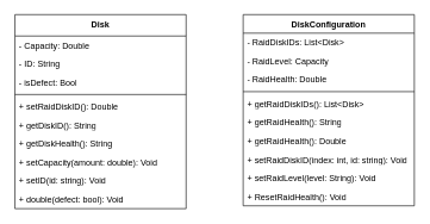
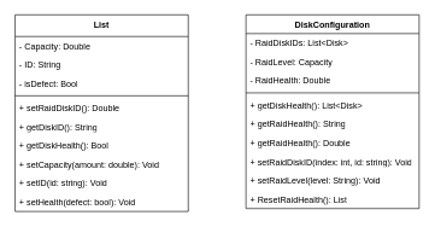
- <mxCell id="2" value="Disk" style="swimlane;fontStyle=1;align=center;verticalAlign=top;childLayout=stackLayout;horizontal=1;startSize=30;horizontalStack=0;resizeParent=1;resizeParentMax=0;resizeLast=0;collapsible=1;marginBottom=0;whiteSpace=wrap;html=1;" vertex="1" parent="1"><mxGeometry x="20" y="20" width="240" height="272" as="geometry"><mxRectangle x="40" y="40" width="70" height="30" as="alternateBounds" /></mxGeometry></mxCell>
+ <mxCell id="2" value="List" style="swimlane;fontStyle=1;align=center;verticalAlign=top;childLayout=stackLayout;horizontal=1;startSize=30;horizontalStack=0;resizeParent=1;resizeParentMax=0;resizeLast=0;collapsible=1;marginBottom=0;whiteSpace=wrap;html=1;" vertex="1" parent="1"><mxGeometry x="20" y="20" width="240" height="272" as="geometry"><mxRectangle x="40" y="40" width="70" height="30" as="alternateBounds" /></mxGeometry></mxCell>
- <mxCell id="18" value="+ getRaidDiskIDs(): List&amp;lt;Disk&amp;gt;" style="text;strokeColor=none;fillColor=none;align=left;verticalAlign=top;spacingLeft=4;spacingRight=4;overflow=hidden;rotatable=0;points=[[0,0.5],[1,0.5]];portConstraint=eastwest;whiteSpace=wrap;html=1;" vertex="1" parent="13"><mxGeometry y="112" width="240" height="26" as="geometry" /></mxCell>
+ <mxCell id="18" value="+ getDiskHealth(): List&amp;lt;Disk&amp;gt;" style="text;strokeColor=none;fillColor=none;align=left;verticalAlign=top;spacingLeft=4;spacingRight=4;overflow=hidden;rotatable=0;points=[[0,0.5],[1,0.5]];portConstraint=eastwest;whiteSpace=wrap;html=1;" vertex="1" parent="13"><mxGeometry y="112" width="240" height="26" as="geometry" /></mxCell>
- <mxCell id="9" value="+ getDiskHealth(): String" style="text;strokeColor=none;fillColor=none;align=left;verticalAlign=top;spacingLeft=4;spacingRight=4;overflow=hidden;rotatable=0;points=[[0,0.5],[1,0.5]];portConstraint=eastwest;whiteSpace=wrap;html=1;" vertex="1" parent="2"><mxGeometry y="168" width="240" height="26" as="geometry" /></mxCell>
+ <mxCell id="9" value="+ getDiskHealth(): Bool" style="text;strokeColor=none;fillColor=none;align=left;verticalAlign=top;spacingLeft=4;spacingRight=4;overflow=hidden;rotatable=0;points=[[0,0.5],[1,0.5]];portConstraint=eastwest;whiteSpace=wrap;html=1;" vertex="1" parent="2"><mxGeometry y="168" width="240" height="26" as="geometry" /></mxCell>
- <mxCell id="23" value="+ ResetRaidHealth(): Void" style="text;strokeColor=none;fillColor=none;align=left;verticalAlign=top;spacingLeft=4;spacingRight=4;overflow=hidden;rotatable=0;points=[[0,0.5],[1,0.5]];portConstraint=eastwest;whiteSpace=wrap;html=1;" vertex="1" parent="13"><mxGeometry y="242" width="240" height="26" as="geometry" /></mxCell>
+ <mxCell id="23" value="+ ResetRaidHealth(): List" style="text;strokeColor=none;fillColor=none;align=left;verticalAlign=top;spacingLeft=4;spacingRight=4;overflow=hidden;rotatable=0;points=[[0,0.5],[1,0.5]];portConstraint=eastwest;whiteSpace=wrap;html=1;" vertex="1" parent="13"><mxGeometry y="242" width="240" height="26" as="geometry" /></mxCell>
- <mxCell id="12" value="+ double(defect: bool): Void" style="text;strokeColor=none;fillColor=none;align=left;verticalAlign=top;spacingLeft=4;spacingRight=4;overflow=hidden;rotatable=0;points=[[0,0.5],[1,0.5]];portConstraint=eastwest;whiteSpace=wrap;html=1;" vertex="1" parent="2"><mxGeometry y="246" width="240" height="26" as="geometry" /></mxCell>
+ <mxCell id="12" value="+ setHealth(defect: bool): Void" style="text;strokeColor=none;fillColor=none;align=left;verticalAlign=top;spacingLeft=4;spacingRight=4;overflow=hidden;rotatable=0;points=[[0,0.5],[1,0.5]];portConstraint=eastwest;whiteSpace=wrap;html=1;" vertex="1" parent="2"><mxGeometry y="246" width="240" height="26" as="geometry" /></mxCell>
